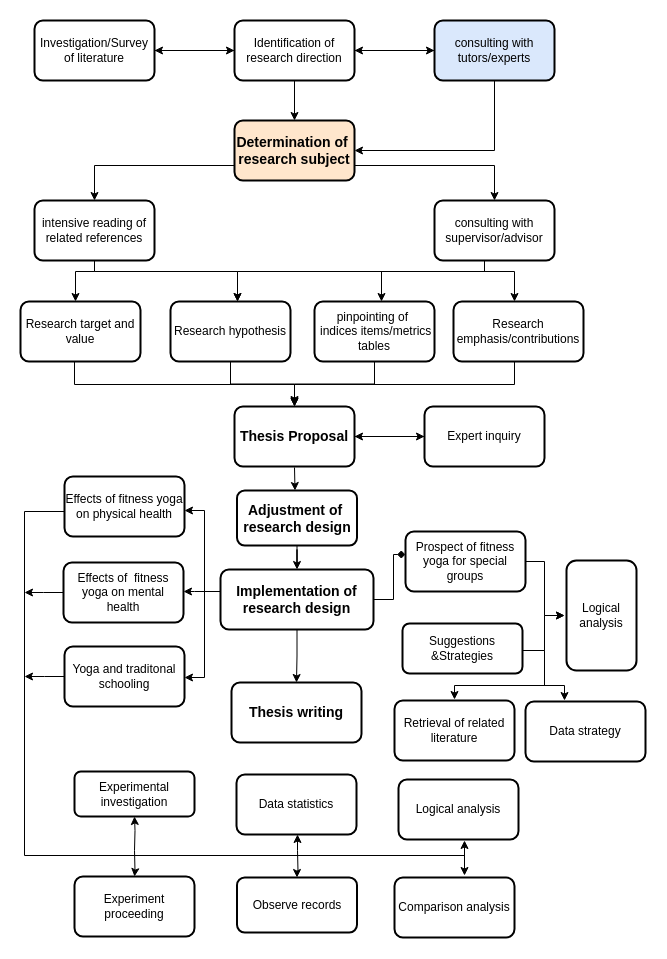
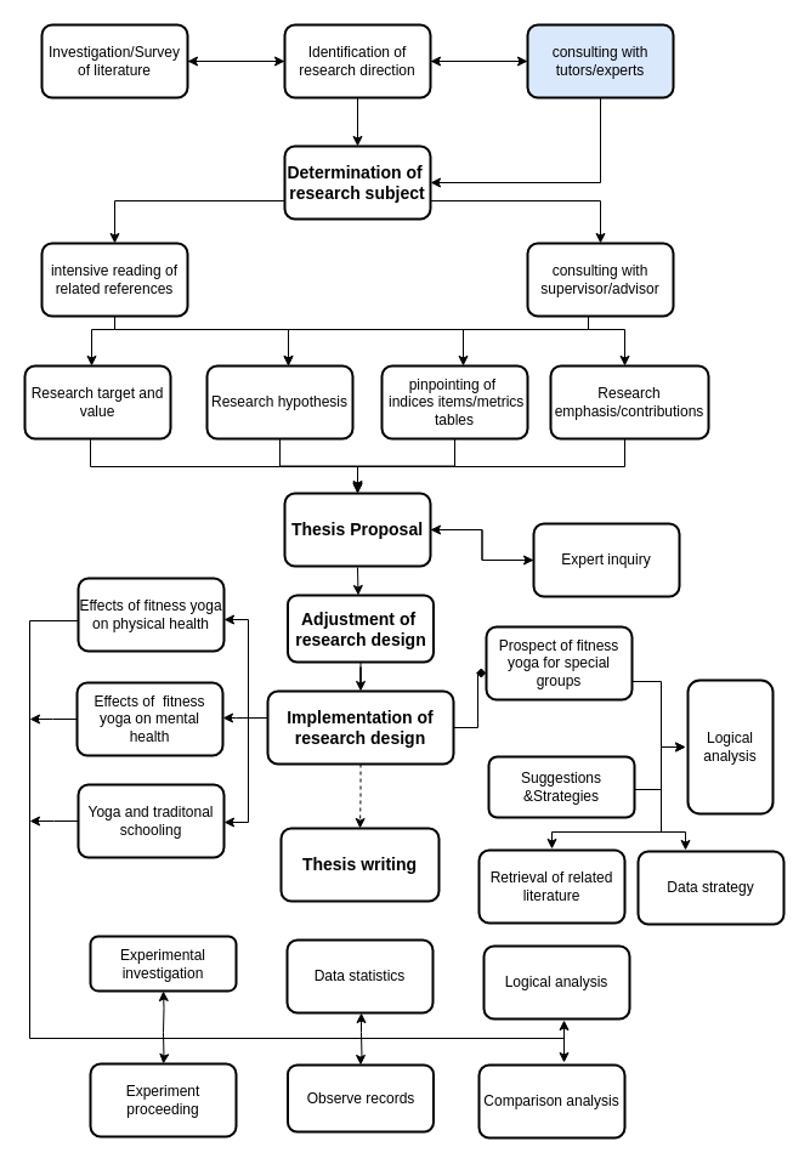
- <mxCell id="9" value="&lt;b&gt;&lt;font style=&quot;font-size: 14px;&quot;&gt;Determination of&amp;nbsp; research subject&lt;/font&gt;&lt;/b&gt;" style="whiteSpace=wrap;html=1;rounded=1;arcSize=14;strokeWidth=2;fillColor=#ffe6cc;" vertex="1" parent="1"><mxGeometry x="234" y="120" width="120" height="60" as="geometry" /></mxCell>
+ <mxCell id="9" value="&lt;b&gt;&lt;font style=&quot;font-size: 14px;&quot;&gt;Determination of&amp;nbsp; research subject&lt;/font&gt;&lt;/b&gt;" style="whiteSpace=wrap;html=1;rounded=1;arcSize=14;strokeWidth=2;" vertex="1" parent="1"><mxGeometry x="234" y="120" width="120" height="60" as="geometry" /></mxCell>
- <mxCell id="25" value="Expert inquiry" style="whiteSpace=wrap;html=1;rounded=1;arcSize=14;strokeWidth=2;" vertex="1" parent="1"><mxGeometry x="424" y="406" width="120" height="60" as="geometry" /></mxCell>
+ <mxCell id="25" value="Expert inquiry" style="whiteSpace=wrap;html=1;rounded=1;arcSize=14;strokeWidth=2;" vertex="1" parent="1"><mxGeometry x="439" y="431" width="120" height="60" as="geometry" /></mxCell>
- <mxCell id="57" value="Prospect of fitness yoga for special groups" style="whiteSpace=wrap;html=1;rounded=1;arcSize=14;strokeWidth=2;" vertex="1" parent="1"><mxGeometry x="405" y="531" width="120" height="60" as="geometry" /></mxCell>
+ <mxCell id="57" value="Prospect of fitness yoga for special groups" style="whiteSpace=wrap;html=1;rounded=1;arcSize=14;strokeWidth=2;" vertex="1" parent="1"><mxGeometry x="400" y="516" width="120" height="60" as="geometry" /></mxCell>
- <mxCell id="43" value="" style="edgeStyle=orthogonalEdgeStyle;rounded=0;orthogonalLoop=1;jettySize=auto;html=1;fontSize=14;" edge="1" parent="1" source="48" target="49"><mxGeometry relative="1" as="geometry" /></mxCell>
+ <mxCell id="43" value="" style="edgeStyle=orthogonalEdgeStyle;rounded=0;orthogonalLoop=1;jettySize=auto;html=1;fontSize=14;dashed=1;" edge="1" parent="1" source="48" target="49"><mxGeometry relative="1" as="geometry" /></mxCell>
